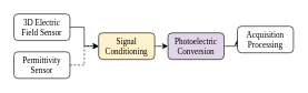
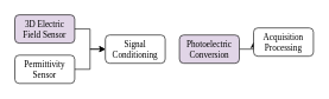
- <mxCell id="3" value="3D Electric Field Sensor" style="rounded=1;whiteSpace=wrap;html=1;fontFamily=Bahnschrift;" vertex="1" parent="1"><mxGeometry x="20" y="20.5" width="84" height="40" as="geometry" /></mxCell>
+ <mxCell id="3" value="3D Electric Field Sensor" style="rounded=1;whiteSpace=wrap;html=1;fontFamily=Bahnschrift;fillColor=#e1d5e7;" vertex="1" parent="1"><mxGeometry x="20" y="20.5" width="84" height="40" as="geometry" /></mxCell>
- <mxCell id="7" value="Signal Conditioning" style="rounded=1;whiteSpace=wrap;html=1;fontFamily=Bahnschrift;fillColor=#fff2cc;" vertex="1" parent="1"><mxGeometry x="147" y="49" width="84" height="40" as="geometry" /></mxCell>
+ <mxCell id="7" value="Signal Conditioning" style="rounded=1;whiteSpace=wrap;html=1;fontFamily=Bahnschrift;" vertex="1" parent="1"><mxGeometry x="147" y="49" width="84" height="40" as="geometry" /></mxCell>
- <mxCell id="6" style="edgeStyle=orthogonalEdgeStyle;rounded=0;orthogonalLoop=1;jettySize=auto;html=1;exitX=1;exitY=0.5;exitDx=0;exitDy=0;entryX=0;entryY=0.5;entryDx=0;entryDy=0;fontFamily=Bahnschrift;" edge="1" parent="1" source="7" target="9"><mxGeometry relative="1" as="geometry" /></mxCell>
- <mxCell id="4" style="edgeStyle=orthogonalEdgeStyle;rounded=0;orthogonalLoop=1;jettySize=auto;html=1;exitX=1;exitY=0.5;exitDx=0;exitDy=0;entryX=0;entryY=0.5;entryDx=0;entryDy=0;fontFamily=Bahnschrift;dashed=1;" edge="1" parent="1" source="5" target="7"><mxGeometry relative="1" as="geometry" /></mxCell>
+ <mxCell id="4" style="edgeStyle=orthogonalEdgeStyle;rounded=0;orthogonalLoop=1;jettySize=auto;html=1;exitX=1;exitY=0.5;exitDx=0;exitDy=0;entryX=0;entryY=0.5;entryDx=0;entryDy=0;fontFamily=Bahnschrift;" edge="1" parent="1" source="5" target="7"><mxGeometry relative="1" as="geometry" /></mxCell>
